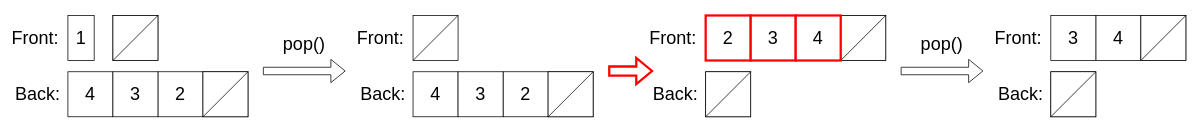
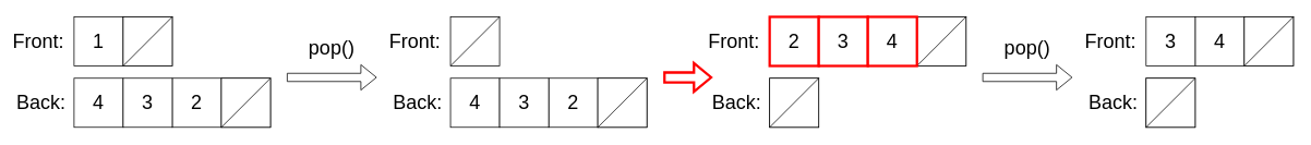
- <mxCell id="6" value="1" style="rounded=0;whiteSpace=wrap;html=1;fontSize=24;" parent="1" vertex="1"><mxGeometry x="90" y="20" width="35" height="60" as="geometry" /></mxCell>
+ <mxCell id="6" value="1" style="rounded=0;whiteSpace=wrap;html=1;fontSize=24;" parent="1" vertex="1"><mxGeometry x="90" y="20" width="60" height="60" as="geometry" /></mxCell>
